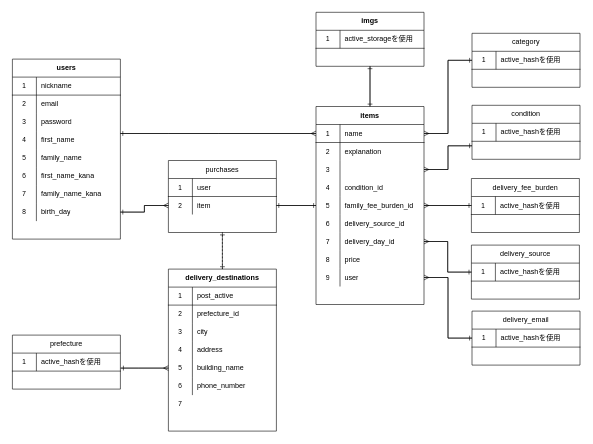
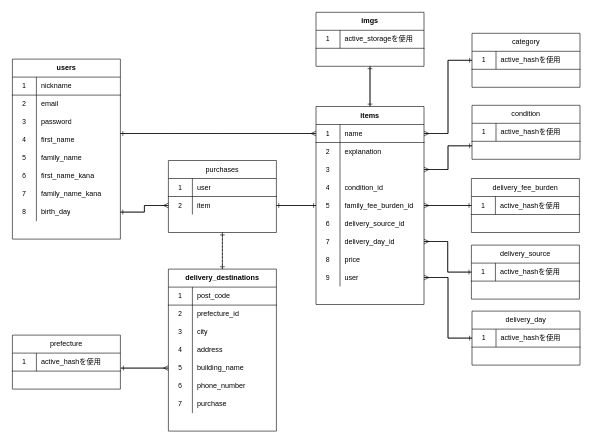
- <mxCell id="47" value="post_active" style="shape=partialRectangle;html=1;whiteSpace=wrap;connectable=0;fillColor=none;top=0;left=0;bottom=0;right=0;align=left;spacingLeft=6;overflow=hidden;" parent="45" vertex="1"><mxGeometry x="40" width="140" height="30" as="geometry" /></mxCell>
+ <mxCell id="47" value="post_code" style="shape=partialRectangle;html=1;whiteSpace=wrap;connectable=0;fillColor=none;top=0;left=0;bottom=0;right=0;align=left;spacingLeft=6;overflow=hidden;" parent="45" vertex="1"><mxGeometry x="40" width="140" height="30" as="geometry" /></mxCell>
- <mxCell id="124" value="&lt;span style=&quot;font-weight: 400 ; text-align: left&quot;&gt;delivery_email&lt;/span&gt;&lt;span style=&quot;font-weight: 400 ; text-align: left&quot;&gt;&lt;br&gt;&lt;/span&gt;" style="shape=table;html=1;whiteSpace=wrap;startSize=30;container=1;collapsible=0;childLayout=tableLayout;fixedRows=1;rowLines=0;fontStyle=1;align=center;" parent="1" vertex="1"><mxGeometry x="786" y="518" width="180" height="90" as="geometry" /></mxCell>
+ <mxCell id="124" value="&lt;span style=&quot;font-weight: 400 ; text-align: left&quot;&gt;delivery_day&lt;/span&gt;&lt;span style=&quot;font-weight: 400 ; text-align: left&quot;&gt;&lt;br&gt;&lt;/span&gt;" style="shape=table;html=1;whiteSpace=wrap;startSize=30;container=1;collapsible=0;childLayout=tableLayout;fixedRows=1;rowLines=0;fontStyle=1;align=center;" parent="1" vertex="1"><mxGeometry x="786" y="518" width="180" height="90" as="geometry" /></mxCell>
+ <mxCell id="65" value="purchase" style="shape=partialRectangle;html=1;whiteSpace=wrap;connectable=0;fillColor=none;top=0;left=0;bottom=0;right=0;align=left;spacingLeft=6;overflow=hidden;" parent="63" vertex="1"><mxGeometry x="40" width="140" height="30" as="geometry" /></mxCell>
